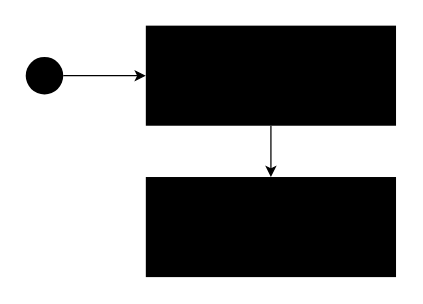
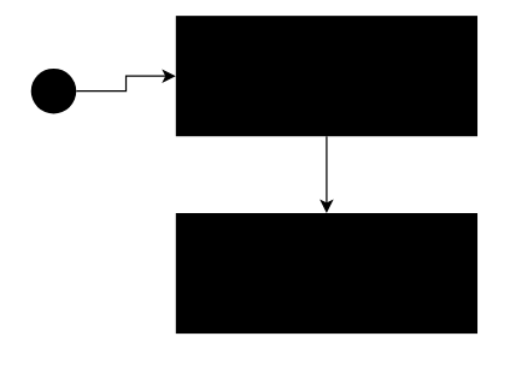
- <mxCell id="5" value="Validate event payload" style="whiteSpace=wrap;html=1;strokeColor=none;fillColor=#000000;" vertex="1" parent="1"><mxGeometry x="116" y="20" width="200" height="80" as="geometry" /></mxCell>
+ <mxCell id="5" value="Validate event payload" style="whiteSpace=wrap;html=1;strokeColor=none;fillColor=#000000;" vertex="1" parent="1"><mxGeometry x="116" y="10" width="200" height="80" as="geometry" /></mxCell>
